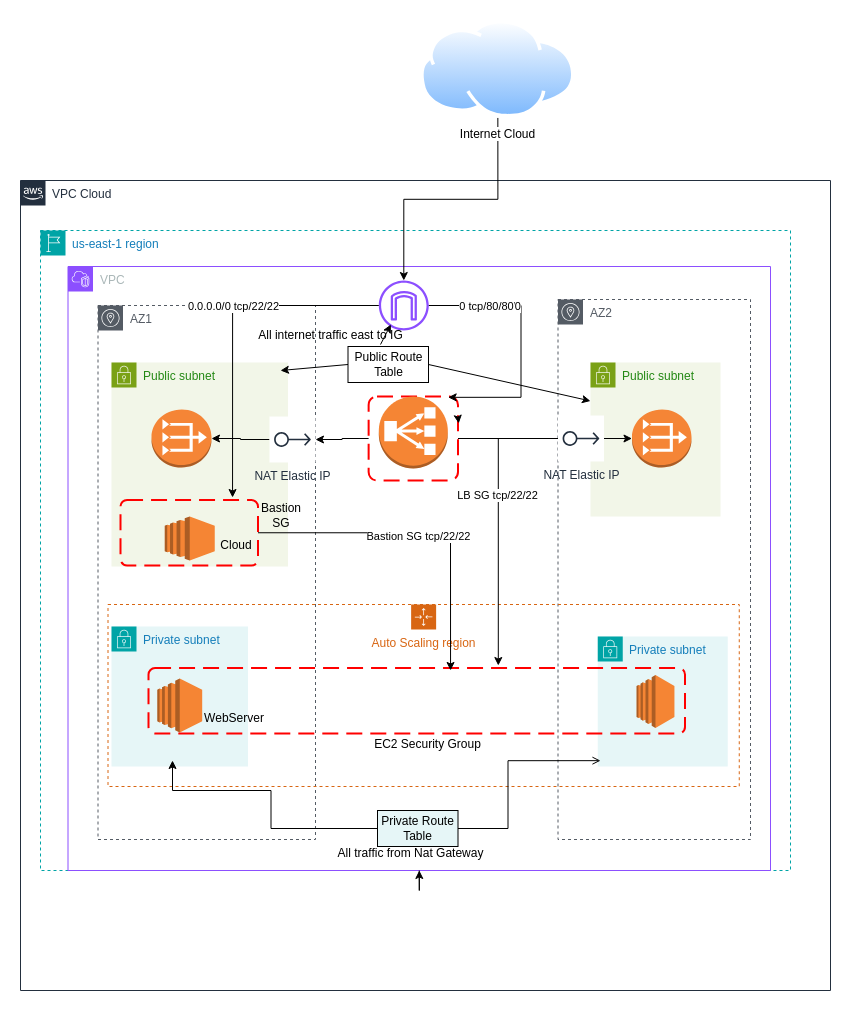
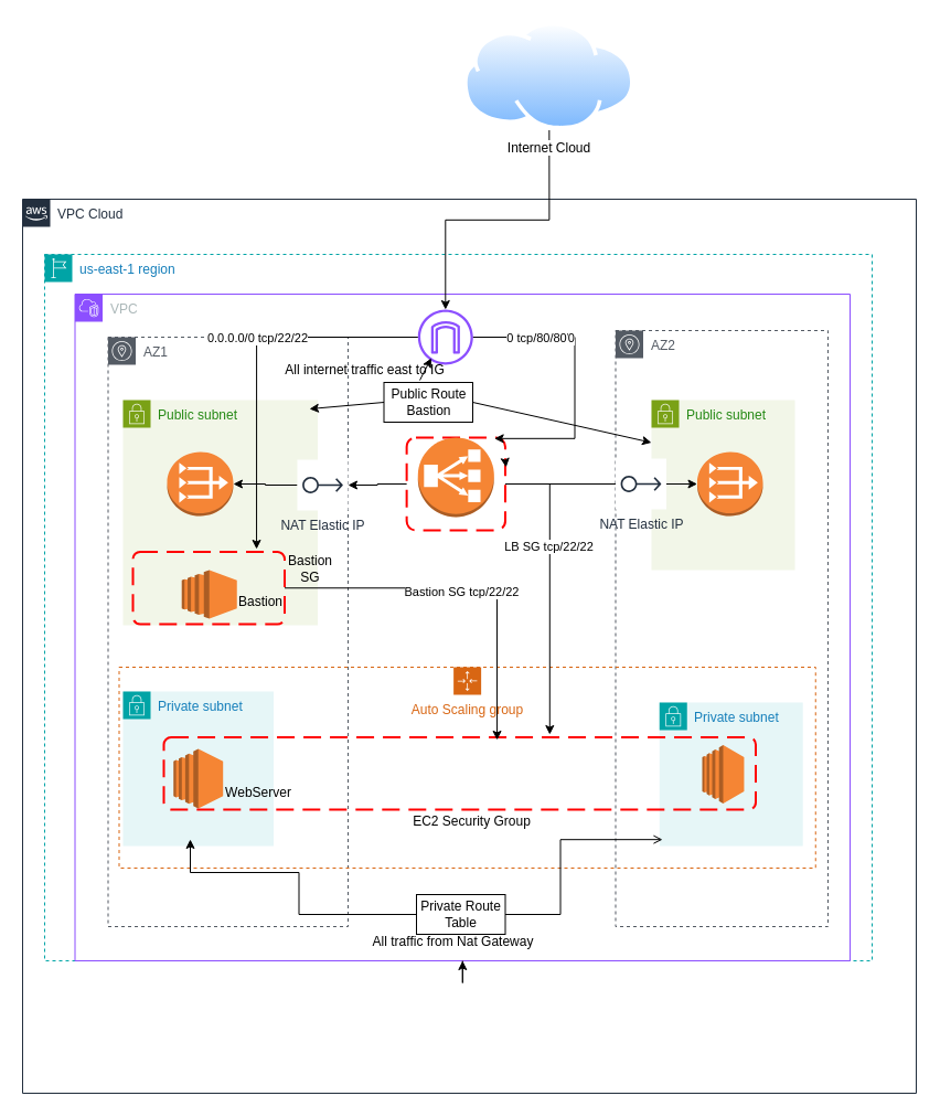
- <mxCell id="36" value="Public Route Table" style="whiteSpace=wrap;html=1;align=center;" vertex="1" parent="4"><mxGeometry x="280" y="80" width="80.5" height="36" as="geometry" /></mxCell>
+ <mxCell id="36" value="Public Route Bastion" style="whiteSpace=wrap;html=1;align=center;" vertex="1" parent="4"><mxGeometry x="280" y="80" width="80.5" height="36" as="geometry" /></mxCell>
- <mxCell id="23" value="Cloud" style="text;html=1;align=center;verticalAlign=middle;whiteSpace=wrap;rounded=0;" vertex="1" parent="4"><mxGeometry x="138.5" y="264" width="60" height="30" as="geometry" /></mxCell>
+ <mxCell id="23" value="Bastion" style="text;html=1;align=center;verticalAlign=middle;whiteSpace=wrap;rounded=0;" vertex="1" parent="4"><mxGeometry x="138.5" y="264" width="60" height="30" as="geometry" /></mxCell>
- <mxCell id="18" value="Auto Scaling region" style="points=[[0,0],[0.25,0],[0.5,0],[0.75,0],[1,0],[1,0.25],[1,0.5],[1,0.75],[1,1],[0.75,1],[0.5,1],[0.25,1],[0,1],[0,0.75],[0,0.5],[0,0.25]];outlineConnect=0;gradientColor=none;html=1;whiteSpace=wrap;fontSize=12;fontStyle=0;container=1;pointerEvents=0;collapsible=0;recursiveResize=0;shape=mxgraph.aws4.groupCenter;grIcon=mxgraph.aws4.group_auto_scaling_group;grStroke=1;strokeColor=#D86613;fillColor=none;verticalAlign=top;align=center;fontColor=#D86613;dashed=1;spacingTop=25;" vertex="1" parent="4"><mxGeometry x="40" y="338" width="631.25" height="182" as="geometry" /></mxCell>
+ <mxCell id="18" value="Auto Scaling group" style="points=[[0,0],[0.25,0],[0.5,0],[0.75,0],[1,0],[1,0.25],[1,0.5],[1,0.75],[1,1],[0.75,1],[0.5,1],[0.25,1],[0,1],[0,0.75],[0,0.5],[0,0.25]];outlineConnect=0;gradientColor=none;html=1;whiteSpace=wrap;fontSize=12;fontStyle=0;container=1;pointerEvents=0;collapsible=0;recursiveResize=0;shape=mxgraph.aws4.groupCenter;grIcon=mxgraph.aws4.group_auto_scaling_group;grStroke=1;strokeColor=#D86613;fillColor=none;verticalAlign=top;align=center;fontColor=#D86613;dashed=1;spacingTop=25;" vertex="1" parent="4"><mxGeometry x="40" y="338" width="631.25" height="182" as="geometry" /></mxCell>
- <mxCell id="45" value="Private Route Table" style="whiteSpace=wrap;html=1;align=center;fillColor=#e6f6f7;" vertex="1" parent="4"><mxGeometry x="309.5" y="544" width="80.5" height="36" as="geometry" /></mxCell>
+ <mxCell id="45" value="Private Route Table" style="whiteSpace=wrap;html=1;align=center;" vertex="1" parent="4"><mxGeometry x="309.5" y="544" width="80.5" height="36" as="geometry" /></mxCell>
